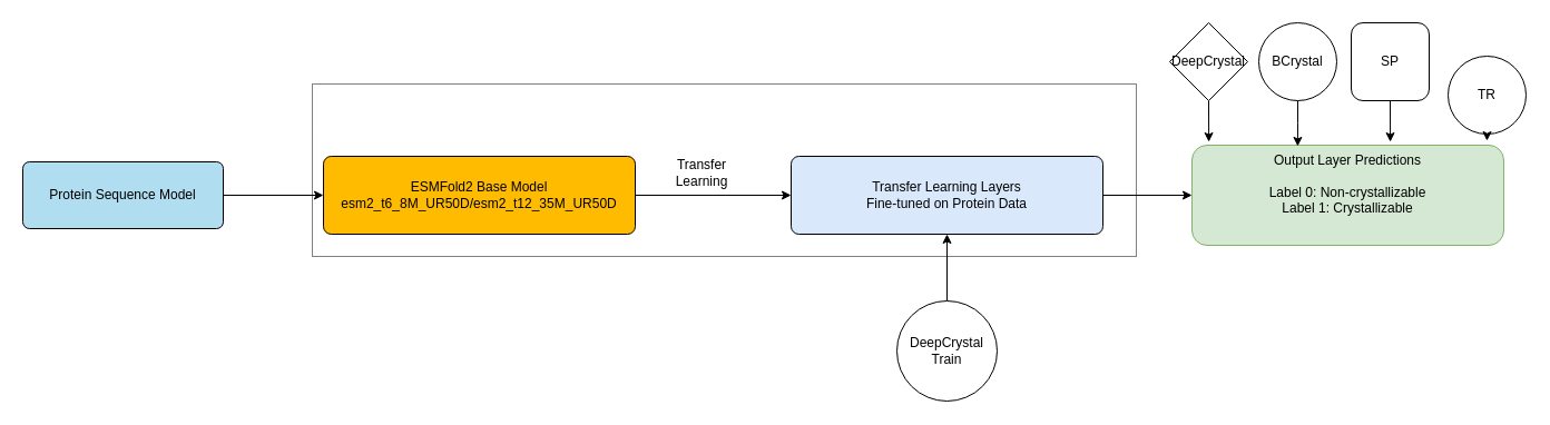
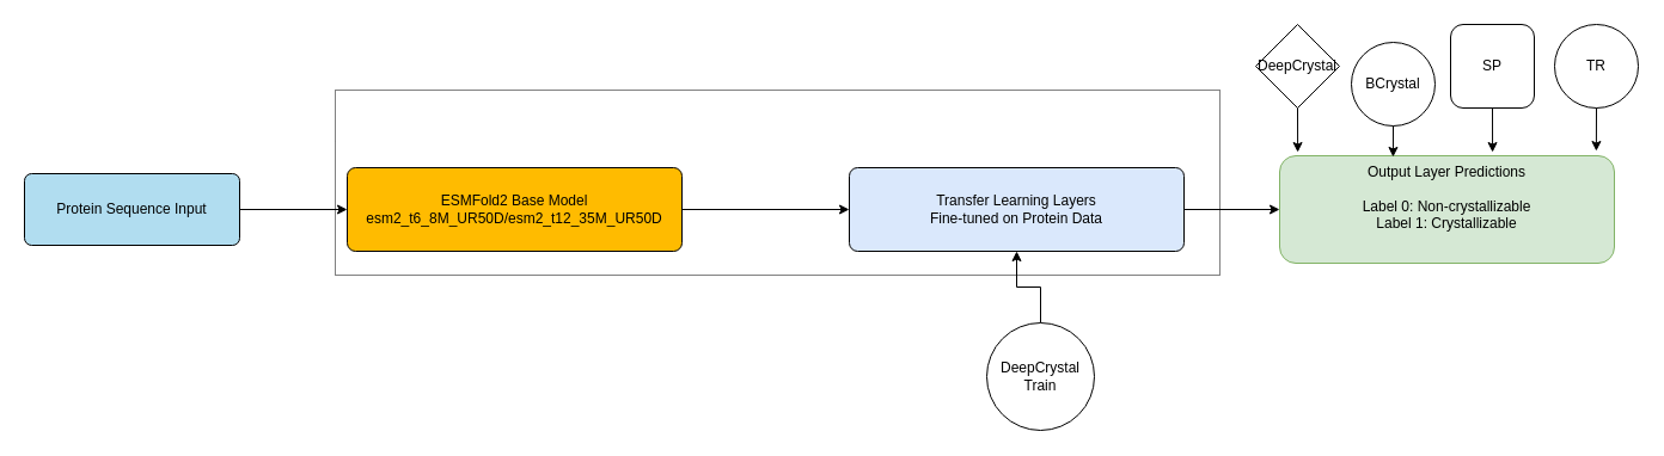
- <mxCell id="8" value="BCrystal" style="ellipse;whiteSpace=wrap;html=1;aspect=fixed;" parent="1" vertex="1"><mxGeometry x="1130" y="20" width="70" height="70" as="geometry" /></mxCell>
+ <mxCell id="8" value="BCrystal" style="ellipse;whiteSpace=wrap;html=1;aspect=fixed;" parent="1" vertex="1"><mxGeometry x="1130" y="35" width="70" height="70" as="geometry" /></mxCell>
- <mxCell id="7" value="TR" style="ellipse;whiteSpace=wrap;html=1;aspect=fixed;" parent="1" vertex="1"><mxGeometry x="1300" y="50" width="70" height="70" as="geometry" /></mxCell>
+ <mxCell id="7" value="TR" style="ellipse;whiteSpace=wrap;html=1;aspect=fixed;" parent="1" vertex="1"><mxGeometry x="1300" y="20" width="70" height="70" as="geometry" /></mxCell>
- <mxCell id="3" value="Transfer Learning" style="text;html=1;align=center;verticalAlign=middle;whiteSpace=wrap;rounded=0;" parent="1" vertex="1"><mxGeometry x="600" y="140" width="60" height="30" as="geometry" /></mxCell>
- <mxCell id="12" value="Protein Sequence Model" style="rounded=1;whiteSpace=wrap;html=1;arcSize=10;fillColor=#B1DDF0;" parent="1" vertex="1"><mxGeometry x="20" y="145" width="180" height="60" as="geometry" /></mxCell>
+ <mxCell id="12" value="Protein Sequence Input" style="rounded=1;whiteSpace=wrap;html=1;arcSize=10;fillColor=#B1DDF0;" parent="1" vertex="1"><mxGeometry x="20" y="145" width="180" height="60" as="geometry" /></mxCell>
- <mxCell id="5" value="DeepCrystal&lt;div&gt;Train&lt;/div&gt;" style="ellipse;whiteSpace=wrap;html=1;aspect=fixed;" parent="1" vertex="1"><mxGeometry x="805" y="270" width="90" height="90" as="geometry" /></mxCell>
+ <mxCell id="5" value="DeepCrystal&lt;div&gt;Train&lt;/div&gt;" style="ellipse;whiteSpace=wrap;html=1;aspect=fixed;" parent="1" vertex="1"><mxGeometry x="825" y="270" width="90" height="90" as="geometry" /></mxCell>
